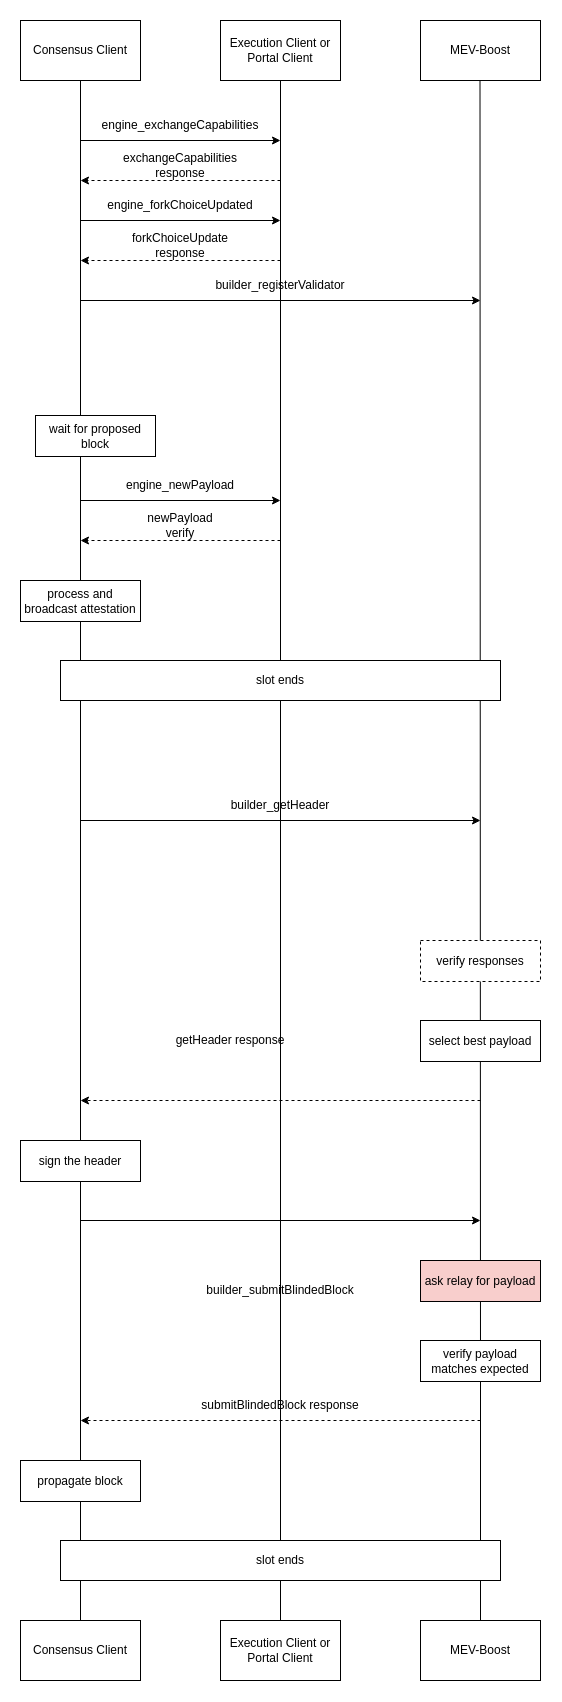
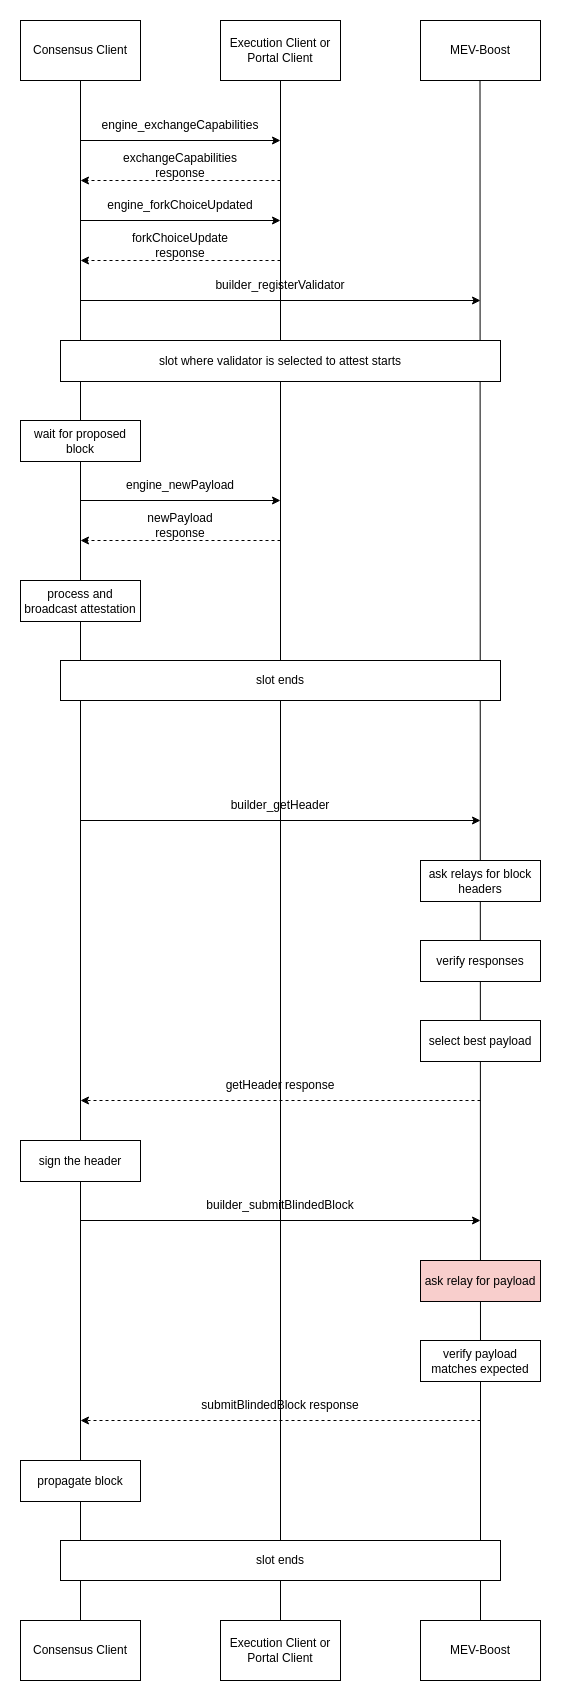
+ <mxCell id="20" value="slot where validator is selected to attest starts" style="rounded=0;whiteSpace=wrap;html=1;" parent="1" vertex="1"><mxGeometry x="60" y="340" width="440" height="41" as="geometry" /></mxCell>
- <mxCell id="25" value="wait for proposed block" style="rounded=0;whiteSpace=wrap;html=1;" parent="1" vertex="1"><mxGeometry x="35" y="415" width="120" height="41" as="geometry" /></mxCell>
+ <mxCell id="25" value="wait for proposed block" style="rounded=0;whiteSpace=wrap;html=1;" parent="1" vertex="1"><mxGeometry x="20" y="420" width="120" height="41" as="geometry" /></mxCell>
- <mxCell id="15" value="newPayload verify" style="text;html=1;strokeColor=none;fillColor=none;align=center;verticalAlign=middle;whiteSpace=wrap;rounded=0;" parent="1" vertex="1"><mxGeometry x="150" y="510" width="60" height="30" as="geometry" /></mxCell>
+ <mxCell id="15" value="newPayload response" style="text;html=1;strokeColor=none;fillColor=none;align=center;verticalAlign=middle;whiteSpace=wrap;rounded=0;" parent="1" vertex="1"><mxGeometry x="150" y="510" width="60" height="30" as="geometry" /></mxCell>
+ <mxCell id="27" value="ask relays for block headers" style="rounded=0;whiteSpace=wrap;html=1;" parent="1" vertex="1"><mxGeometry x="420" y="860" width="120" height="41" as="geometry" /></mxCell>
- <mxCell id="28" value="verify responses" style="rounded=0;whiteSpace=wrap;html=1;dashed=1;" parent="1" vertex="1"><mxGeometry x="420" y="940" width="120" height="41" as="geometry" /></mxCell>
+ <mxCell id="28" value="verify responses" style="rounded=0;whiteSpace=wrap;html=1;" parent="1" vertex="1"><mxGeometry x="420" y="940" width="120" height="41" as="geometry" /></mxCell>
- <mxCell id="31" value="getHeader response" style="text;html=1;align=center;verticalAlign=middle;whiteSpace=wrap;rounded=0;" parent="1" vertex="1"><mxGeometry x="170" y="1025" width="120" height="30" as="geometry" /></mxCell>
+ <mxCell id="31" value="getHeader response" style="text;html=1;align=center;verticalAlign=middle;whiteSpace=wrap;rounded=0;" parent="1" vertex="1"><mxGeometry x="220" y="1070" width="120" height="30" as="geometry" /></mxCell>
- <mxCell id="35" value="builder_submitBlindedBlock " style="text;html=1;align=center;verticalAlign=middle;whiteSpace=wrap;rounded=0;" parent="1" vertex="1"><mxGeometry x="220" y="1275" width="120" height="30" as="geometry" /></mxCell>
+ <mxCell id="35" value="builder_submitBlindedBlock " style="text;html=1;align=center;verticalAlign=middle;whiteSpace=wrap;rounded=0;" parent="1" vertex="1"><mxGeometry x="220" y="1190" width="120" height="30" as="geometry" /></mxCell>
